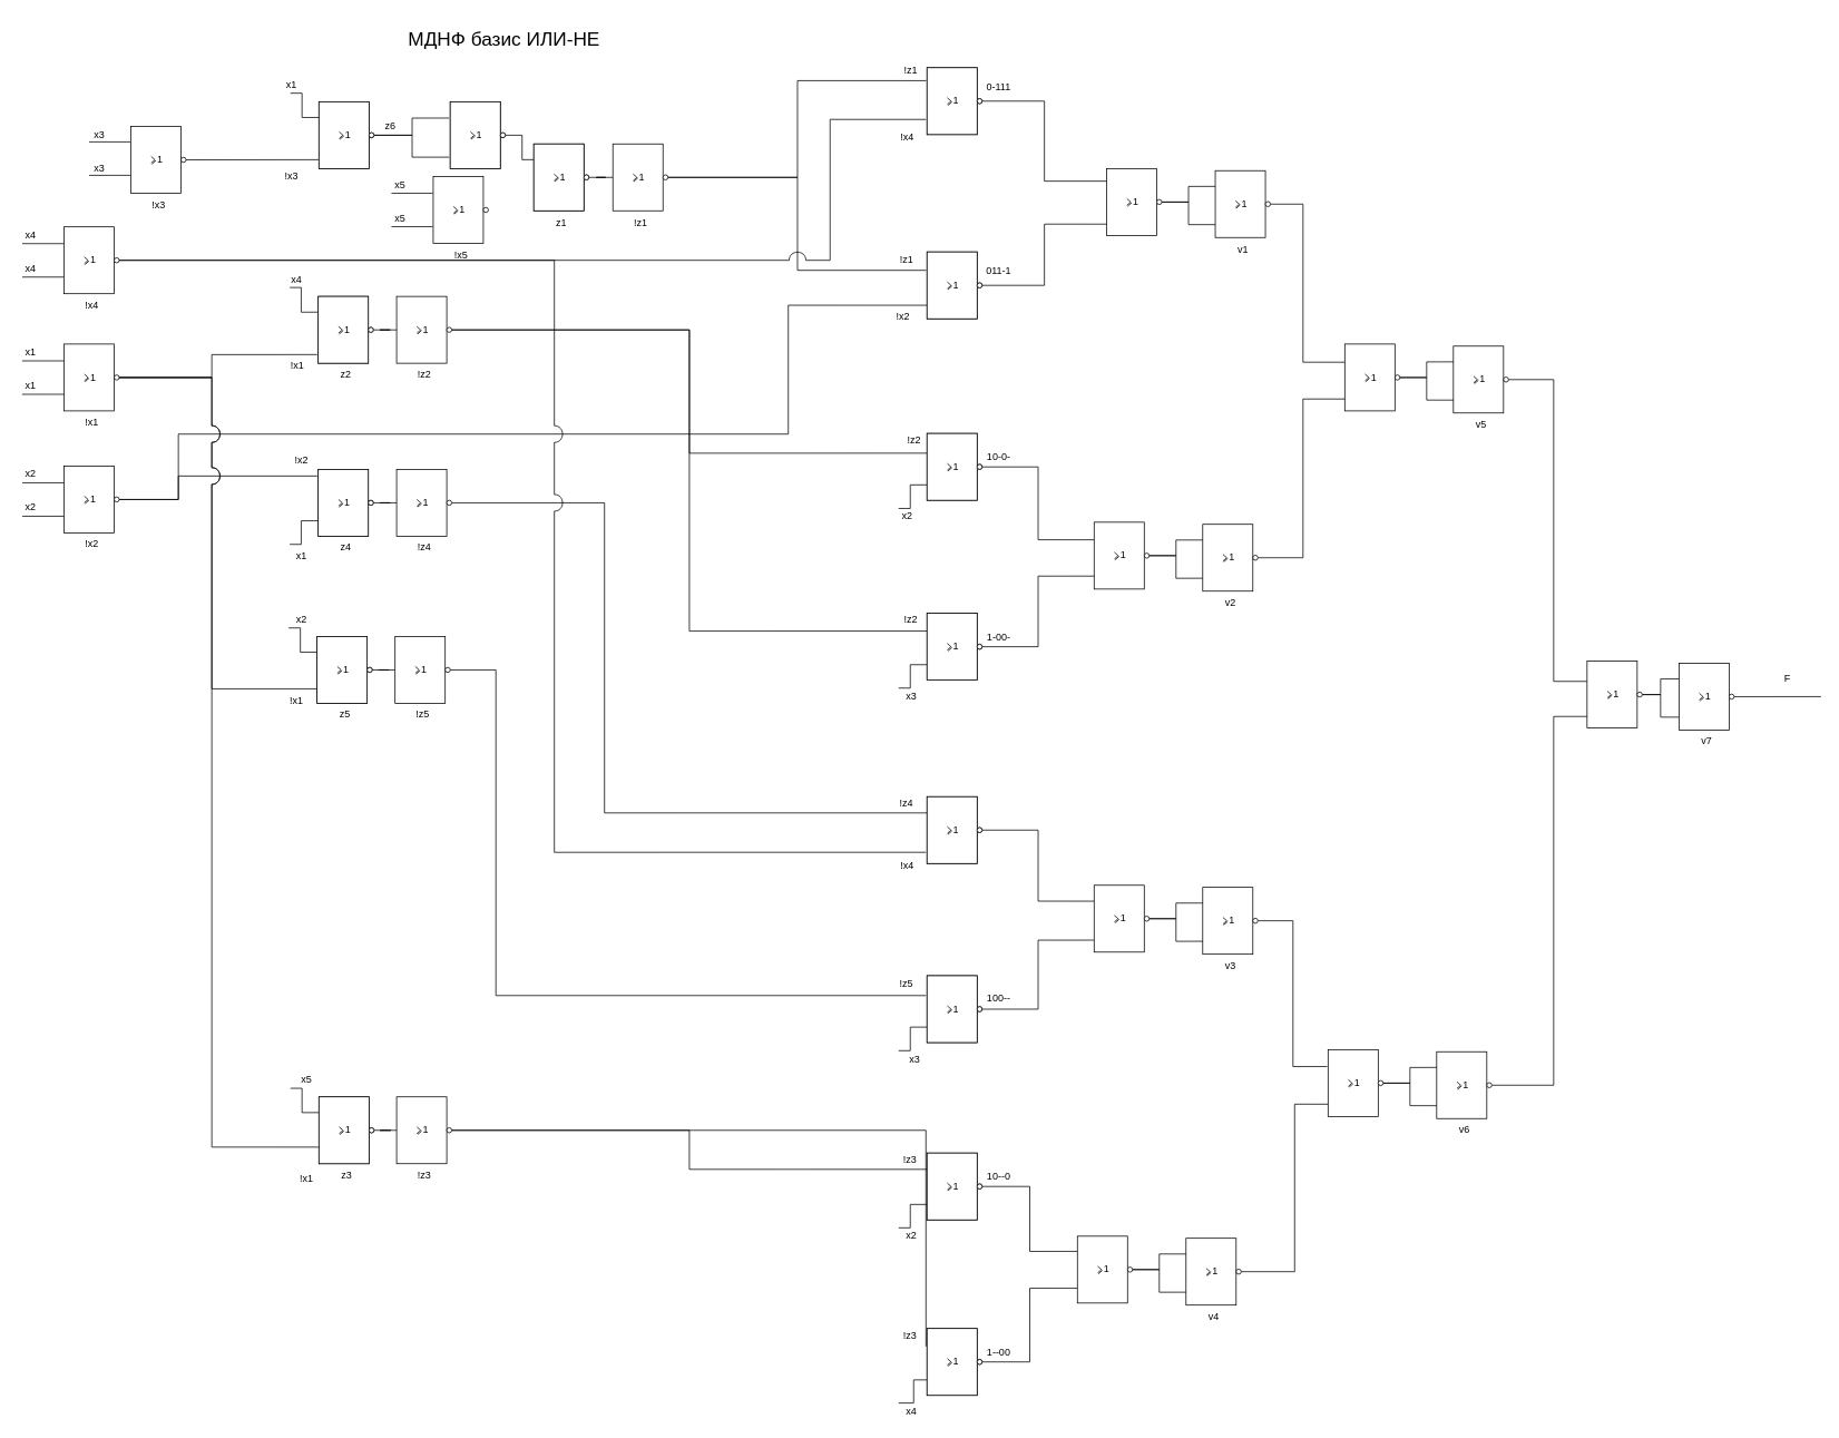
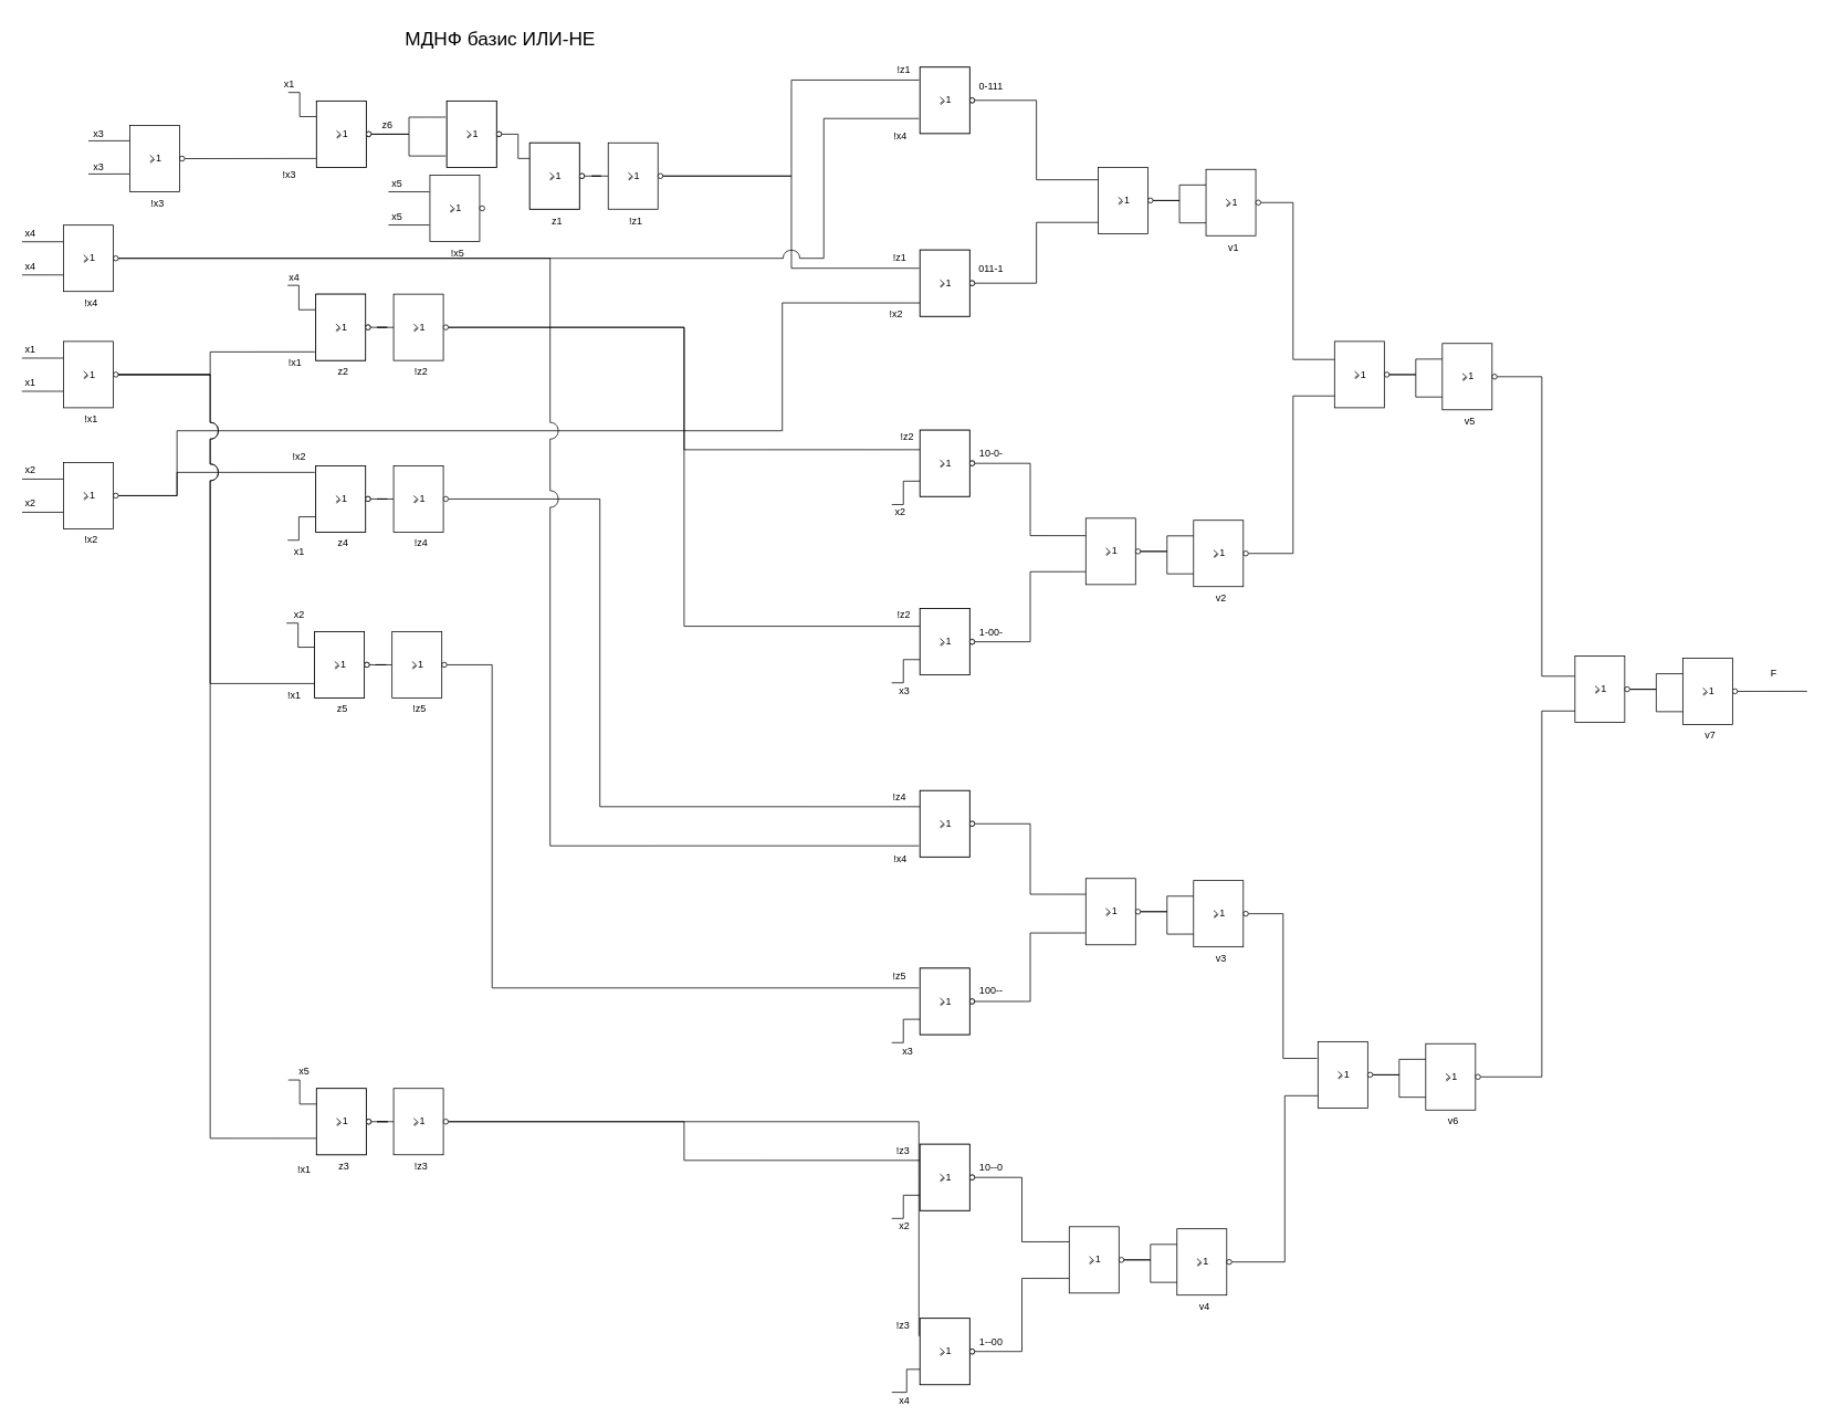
- <mxCell id="150" value="v7" style="verticalLabelPosition=bottom;shadow=0;dashed=0;align=center;html=1;verticalAlign=top;shape=mxgraph.electrical.iec_logic_gates.nor;" parent="1" vertex="1"><mxGeometry x="2009" y="793.25" width="66" height="80" as="geometry" /></mxCell>
+ <mxCell id="150" value="v7" style="verticalLabelPosition=bottom;shadow=0;dashed=0;align=center;html=1;verticalAlign=top;shape=mxgraph.electrical.iec_logic_gates.nor;" parent="1" vertex="1"><mxGeometry x="2029" y="793.25" width="66" height="80" as="geometry" /></mxCell>
